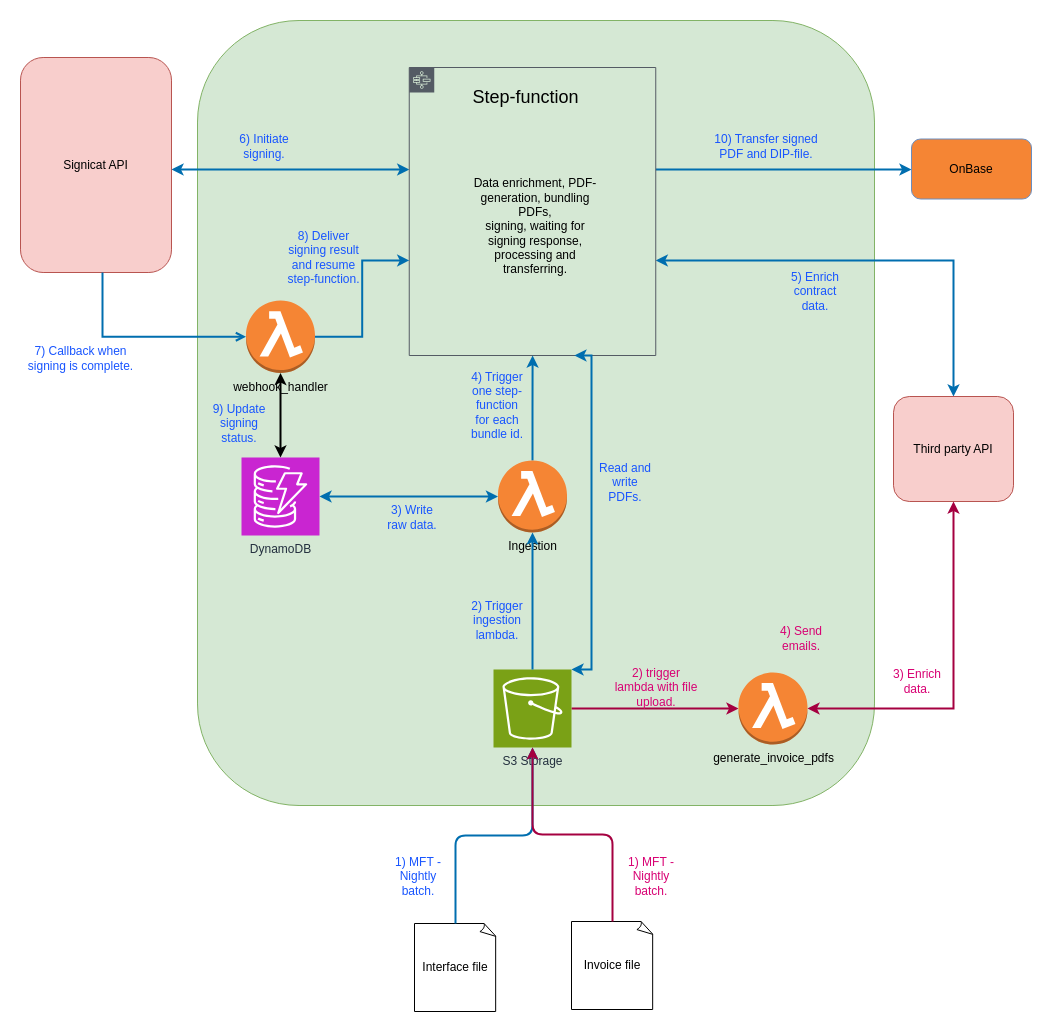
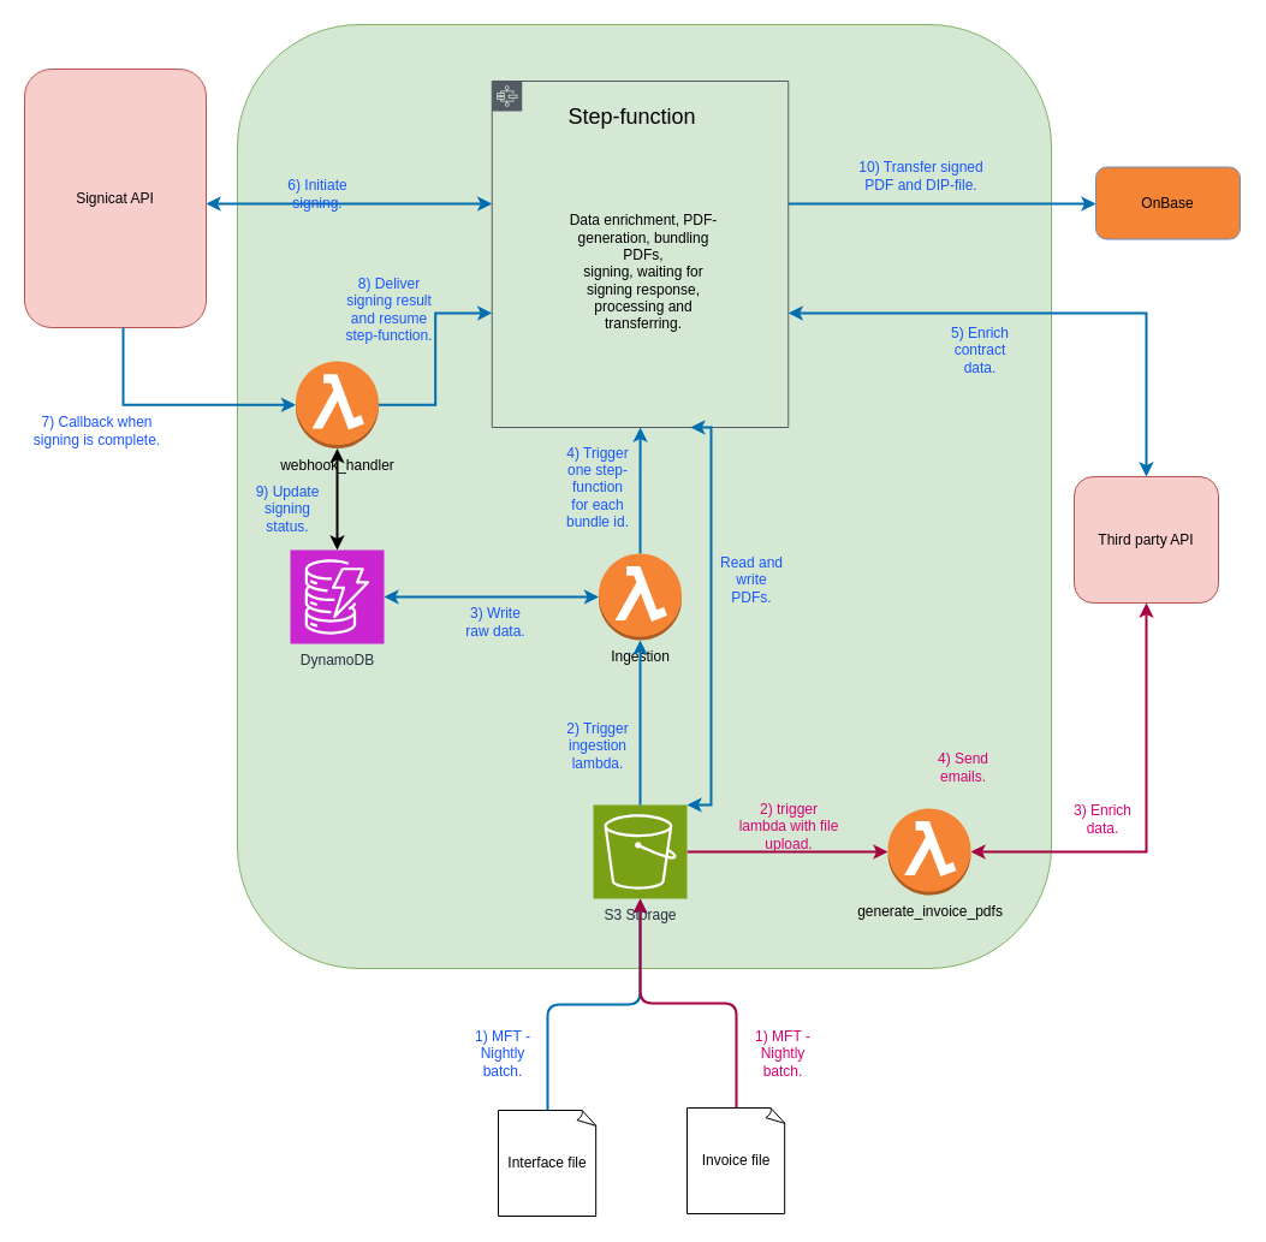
- <mxCell id="34" value="6) Initiate signing." style="text;html=1;align=center;verticalAlign=middle;whiteSpace=wrap;rounded=0;fontColor=#1855FF;" parent="1" vertex="1"><mxGeometry x="224" y="131" width="80" height="30" as="geometry" /></mxCell>
+ <mxCell id="34" value="6) Initiate signing." style="text;html=1;align=center;verticalAlign=middle;whiteSpace=wrap;rounded=0;fontColor=#1855FF;" parent="1" vertex="1"><mxGeometry x="224" y="146" width="80" height="30" as="geometry" /></mxCell>
- <mxCell id="30" style="edgeStyle=orthogonalEdgeStyle;rounded=0;orthogonalLoop=1;jettySize=auto;html=1;entryX=0;entryY=0.5;entryDx=0;entryDy=0;entryPerimeter=0;strokeWidth=2;fillColor=#1ba1e2;strokeColor=#006EAF;endArrow=open;" parent="1" source="20" target="12" edge="1"><mxGeometry relative="1" as="geometry"><Array as="points"><mxPoint x="102" y="336" /></Array></mxGeometry></mxCell>
+ <mxCell id="30" style="edgeStyle=orthogonalEdgeStyle;rounded=0;orthogonalLoop=1;jettySize=auto;html=1;entryX=0;entryY=0.5;entryDx=0;entryDy=0;entryPerimeter=0;strokeWidth=2;fillColor=#1ba1e2;strokeColor=#006EAF;" parent="1" source="20" target="12" edge="1"><mxGeometry relative="1" as="geometry"><Array as="points"><mxPoint x="102" y="336" /></Array></mxGeometry></mxCell>
